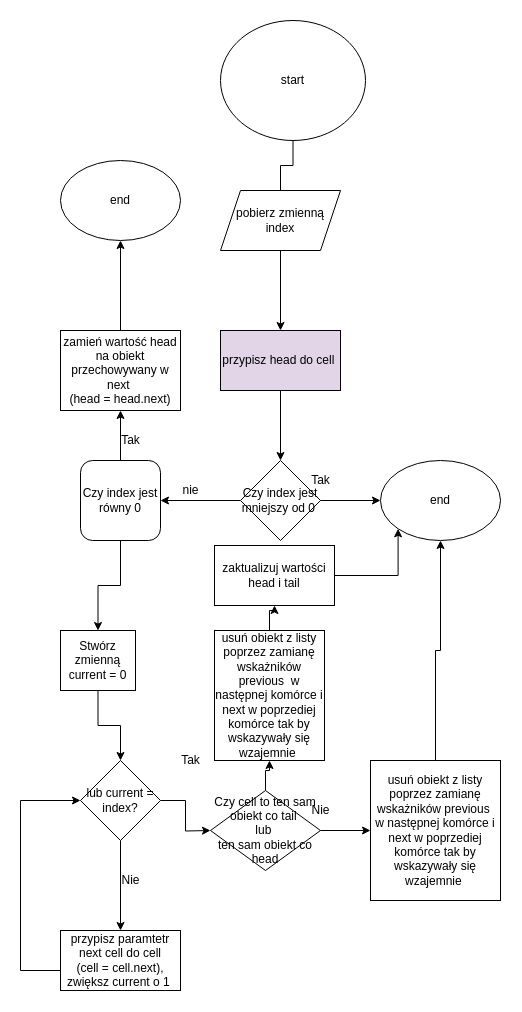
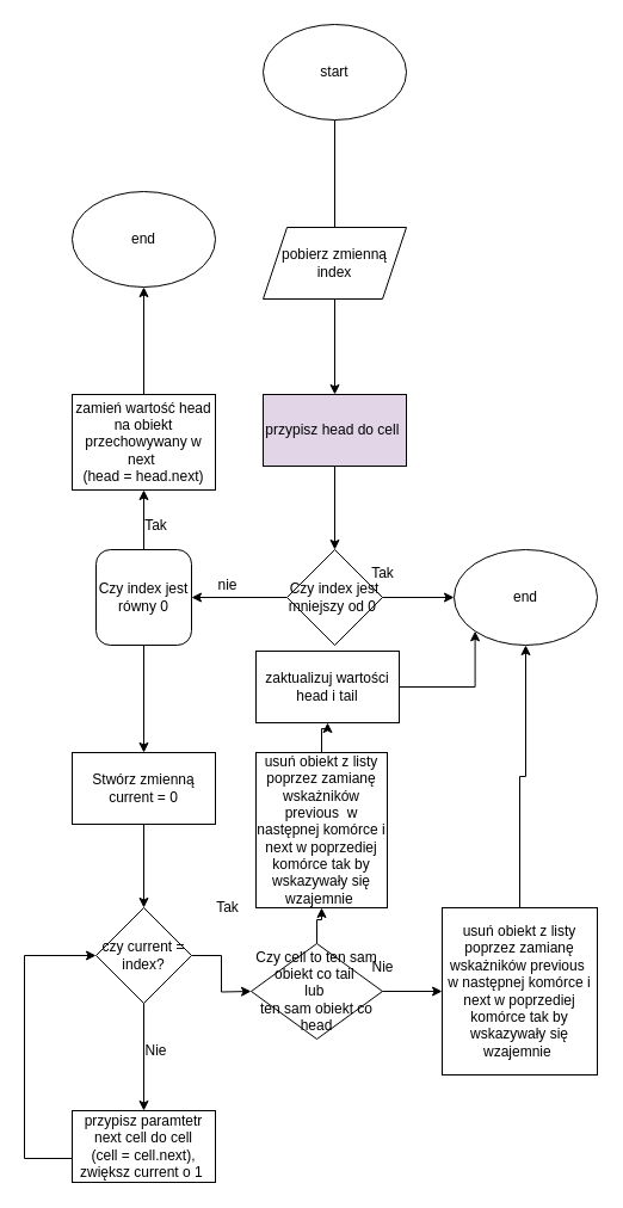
- <mxCell id="3" value="start" style="ellipse;whiteSpace=wrap;html=1;" parent="1" vertex="1"><mxGeometry x="220" y="20" width="145" height="120" as="geometry" /></mxCell>
+ <mxCell id="3" value="start" style="ellipse;whiteSpace=wrap;html=1;" parent="1" vertex="1"><mxGeometry x="220" y="20" width="120" height="80" as="geometry" /></mxCell>
- <mxCell id="22" value="Stwórz zmienną current = 0" style="whiteSpace=wrap;html=1;" parent="1" vertex="1"><mxGeometry x="60" y="630" width="75" height="60" as="geometry" /></mxCell>
+ <mxCell id="22" value="Stwórz zmienną current = 0" style="whiteSpace=wrap;html=1;" parent="1" vertex="1"><mxGeometry x="60" y="630" width="120" height="60" as="geometry" /></mxCell>
- <mxCell id="25" value="lub current = index?" style="rhombus;whiteSpace=wrap;html=1;" parent="1" vertex="1"><mxGeometry x="80" y="760" width="80" height="80" as="geometry" /></mxCell>
+ <mxCell id="25" value="czy current = index?" style="rhombus;whiteSpace=wrap;html=1;" parent="1" vertex="1"><mxGeometry x="80" y="760" width="80" height="80" as="geometry" /></mxCell>
